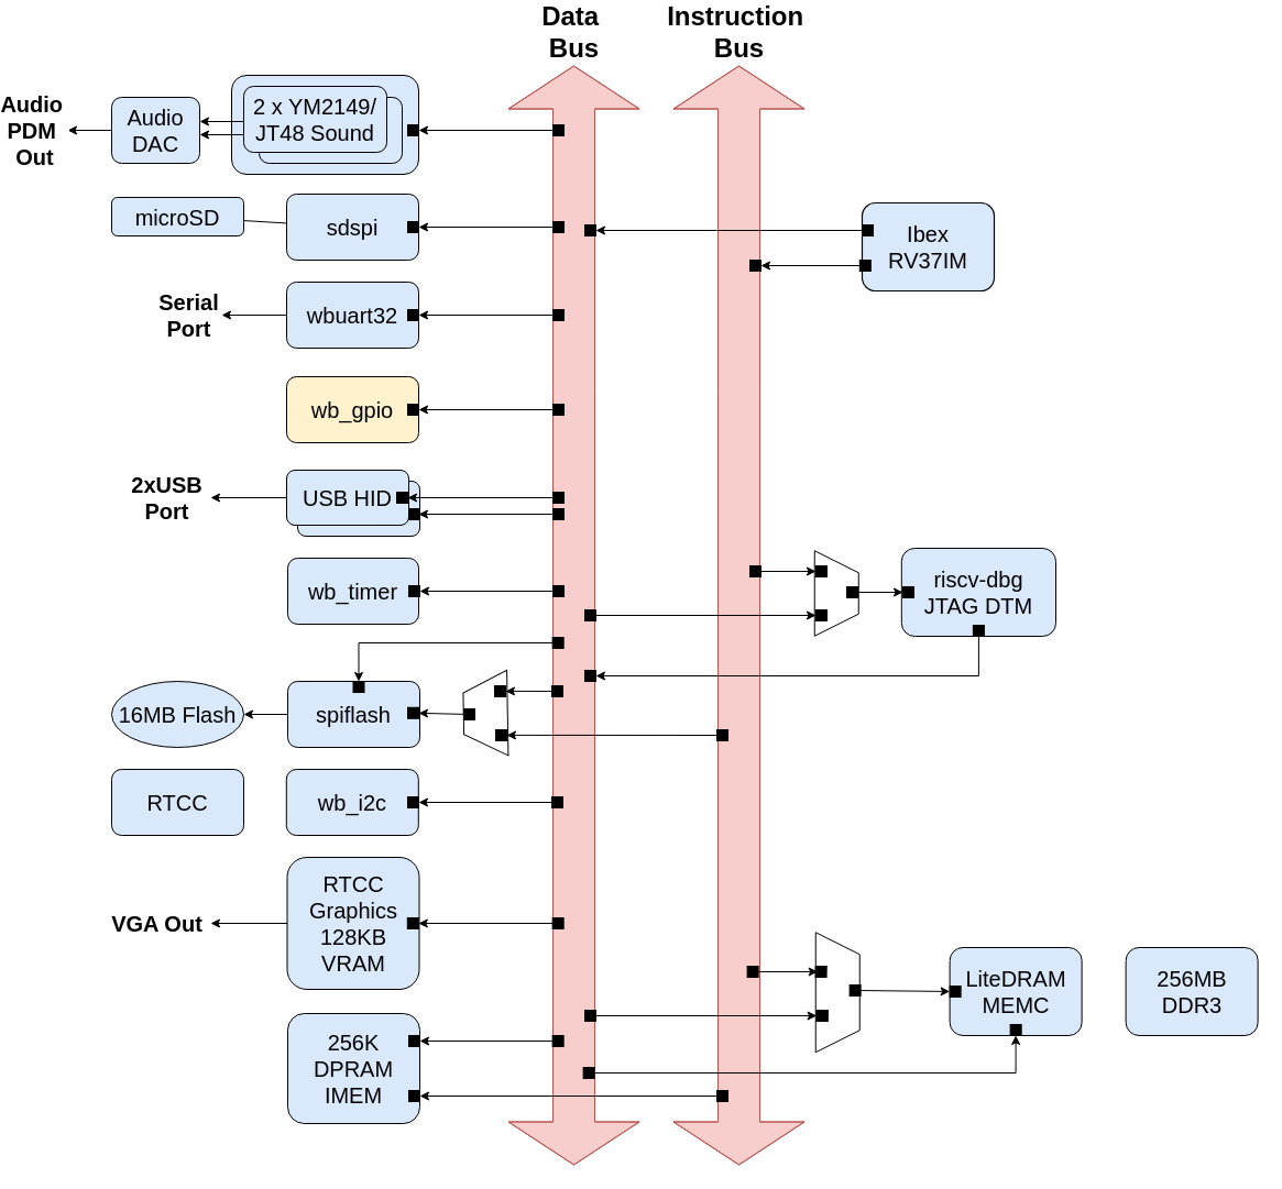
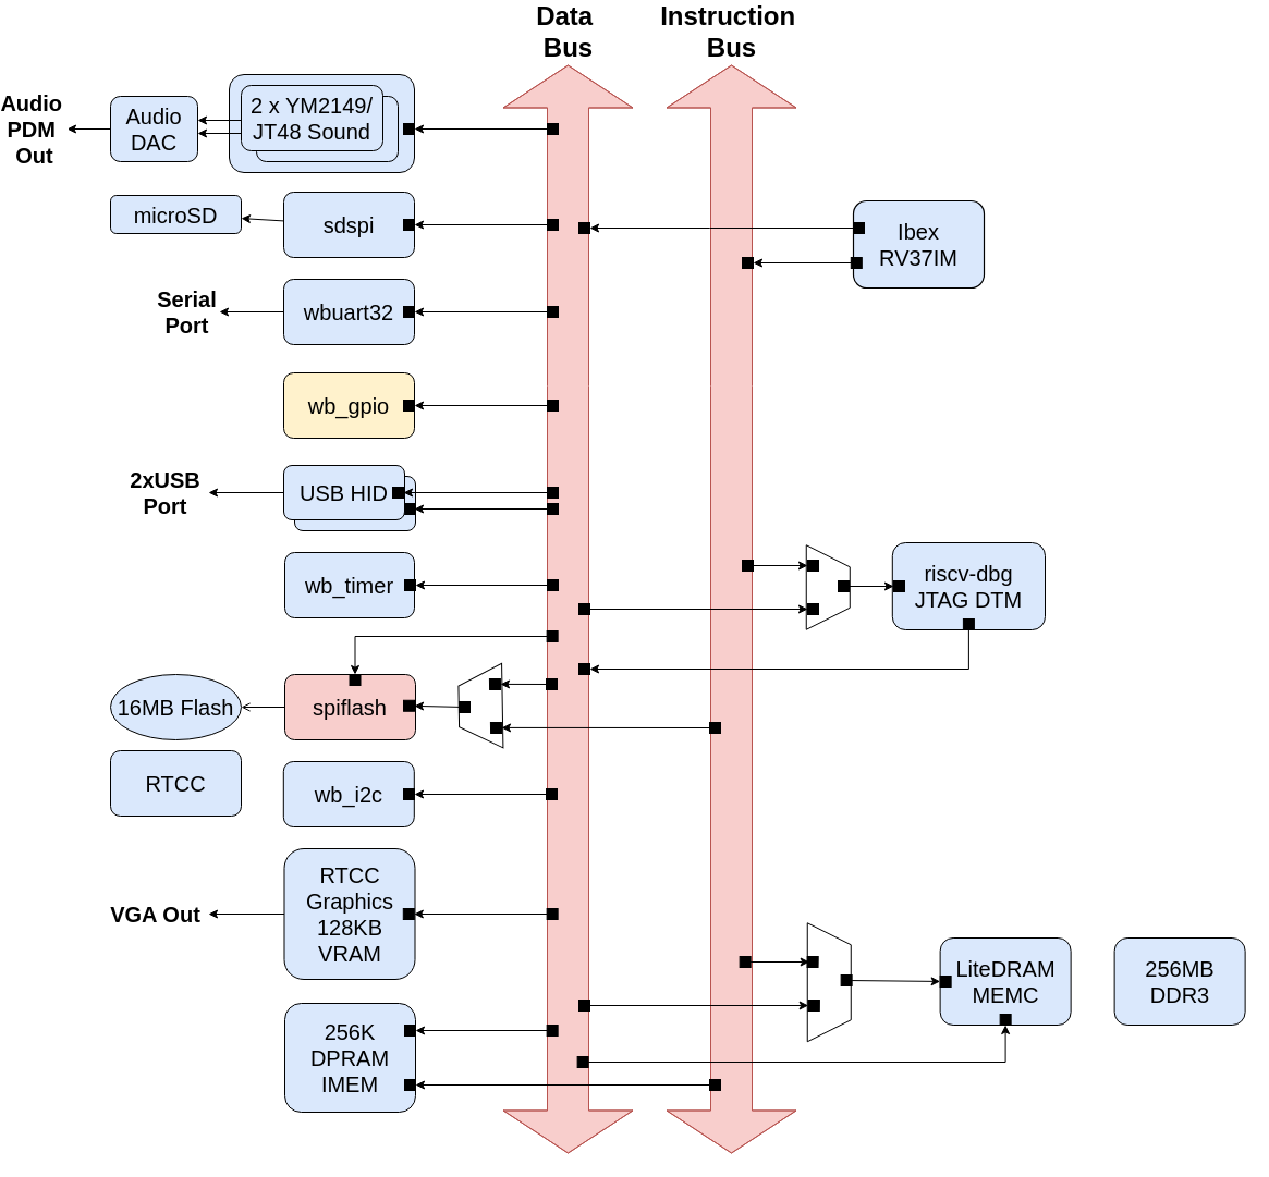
- <mxCell id="42" value="" style="endArrow=none;html=1;rounded=0;fontSize=20;strokeColor=default;" parent="1" source="14" target="41" edge="1"><mxGeometry width="50" height="50" relative="1" as="geometry"><mxPoint x="410" y="397" as="sourcePoint" /><mxPoint x="460" y="347" as="targetPoint" /></mxGeometry></mxCell>
+ <mxCell id="42" value="" style="endArrow=classic;html=1;rounded=0;fontSize=20;strokeColor=default;" parent="1" source="14" target="41" edge="1"><mxGeometry width="50" height="50" relative="1" as="geometry"><mxPoint x="410" y="397" as="sourcePoint" /><mxPoint x="460" y="347" as="targetPoint" /></mxGeometry></mxCell>
- <mxCell id="44" value="" style="endArrow=classic;html=1;rounded=0;fontSize=20;" parent="1" source="28" target="43" edge="1"><mxGeometry width="50" height="50" relative="1" as="geometry"><mxPoint x="380" y="410" as="sourcePoint" /><mxPoint x="430" y="360" as="targetPoint" /></mxGeometry></mxCell>
+ <mxCell id="44" value="" style="endArrow=open;html=1;rounded=0;fontSize=20;" parent="1" source="28" target="43" edge="1"><mxGeometry width="50" height="50" relative="1" as="geometry"><mxPoint x="380" y="410" as="sourcePoint" /><mxPoint x="430" y="360" as="targetPoint" /></mxGeometry></mxCell>
- <mxCell id="28" value="spiflash" style="rounded=1;whiteSpace=wrap;html=1;fontSize=20;align=center;fillColor=#dae8fc;strokeColor=#000000;" parent="1" vertex="1"><mxGeometry x="220" y="580" width="120" height="60" as="geometry" /></mxCell>
+ <mxCell id="28" value="spiflash" style="rounded=1;whiteSpace=wrap;html=1;fontSize=20;align=center;fillColor=#f8cecc;strokeColor=#000000;" parent="1" vertex="1"><mxGeometry x="220" y="580" width="120" height="60" as="geometry" /></mxCell>
- <mxCell id="54" value="RTCC" style="rounded=1;whiteSpace=wrap;html=1;fontSize=20;align=center;fillColor=#dae8fc;strokeColor=#000000;" parent="1" vertex="1"><mxGeometry x="60" y="660" width="120" height="60" as="geometry" /></mxCell>
+ <mxCell id="54" value="RTCC" style="rounded=1;whiteSpace=wrap;html=1;fontSize=20;align=center;fillColor=#dae8fc;strokeColor=#000000;" parent="1" vertex="1"><mxGeometry x="60" y="650" width="120" height="60" as="geometry" /></mxCell>
